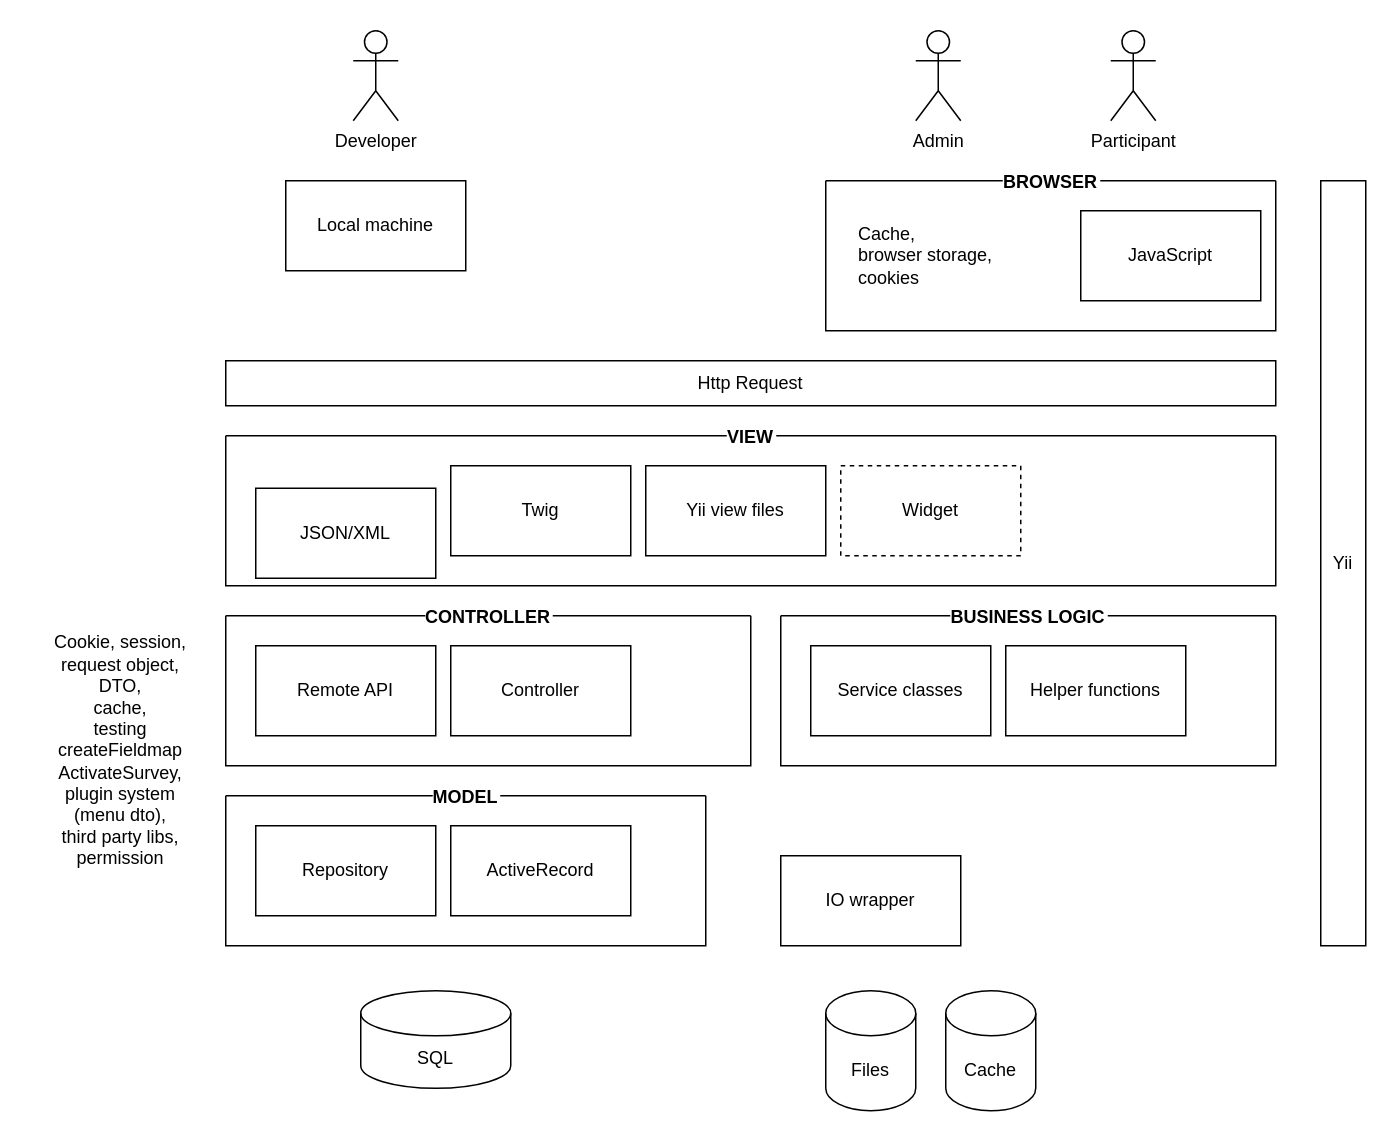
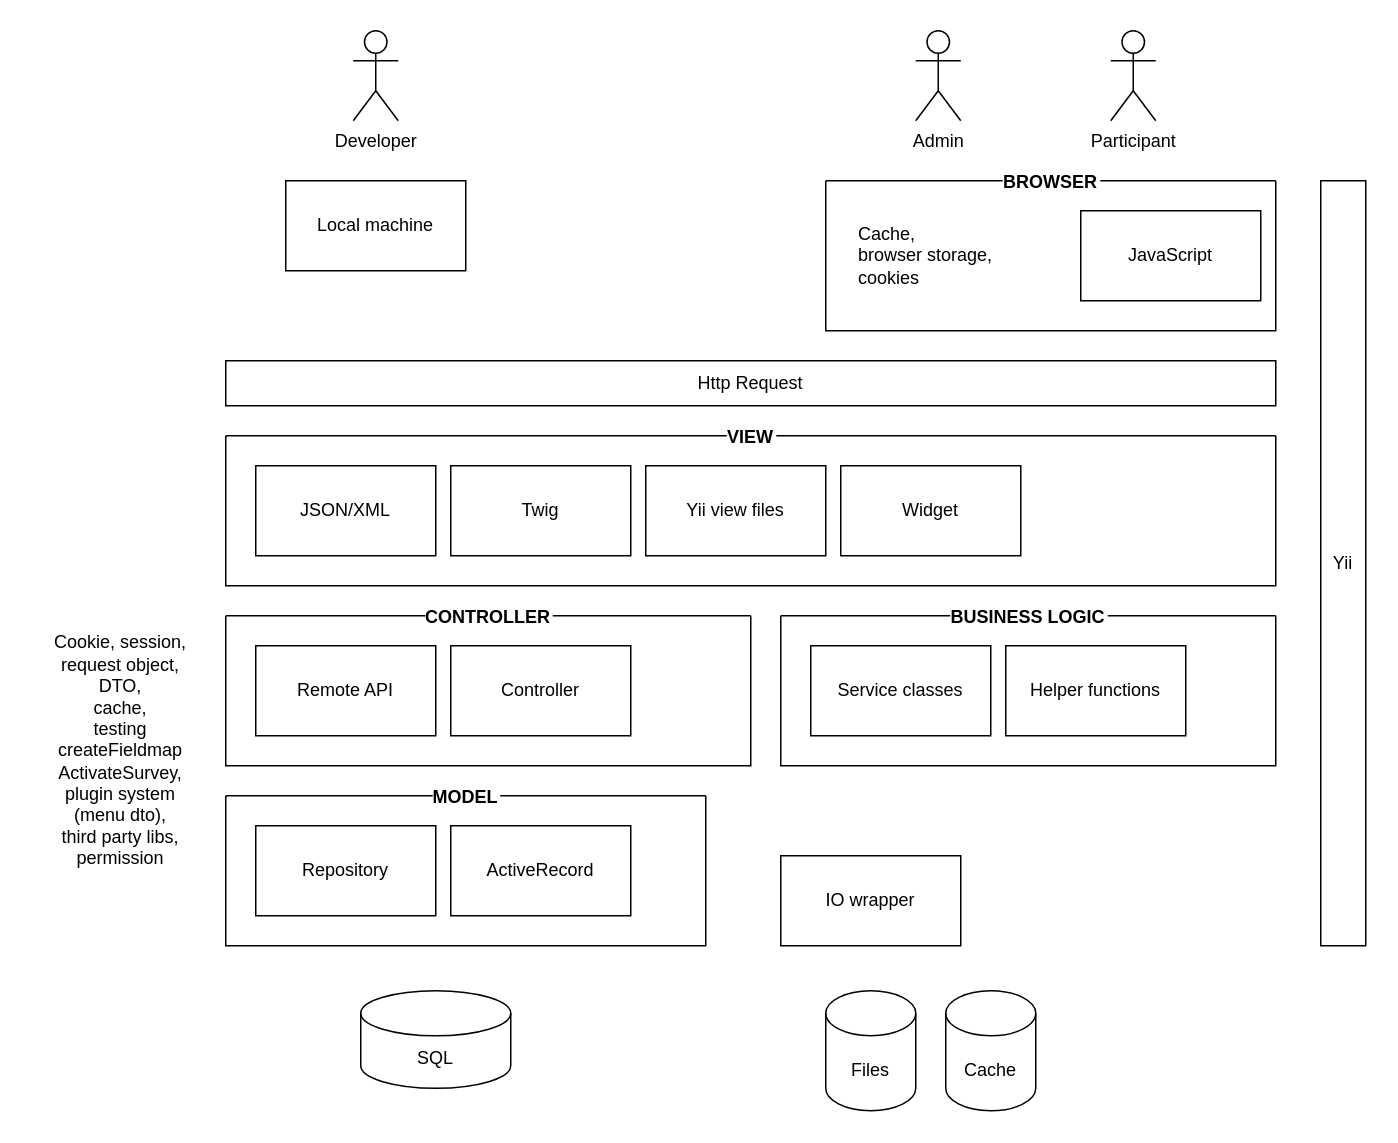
- <mxCell id="12" value="Widget" style="rounded=0;whiteSpace=wrap;html=1;dashed=1;" parent="10" vertex="1"><mxGeometry x="410" y="20" width="120" height="60" as="geometry" /></mxCell>
+ <mxCell id="12" value="Widget" style="rounded=0;whiteSpace=wrap;html=1;" parent="10" vertex="1"><mxGeometry x="410" y="20" width="120" height="60" as="geometry" /></mxCell>
- <mxCell id="11" value="JSON/XML" style="rounded=0;whiteSpace=wrap;html=1;" parent="10" vertex="1"><mxGeometry x="20" y="35" width="120" height="60" as="geometry" /></mxCell>
+ <mxCell id="11" value="JSON/XML" style="rounded=0;whiteSpace=wrap;html=1;" parent="10" vertex="1"><mxGeometry x="20" y="20" width="120" height="60" as="geometry" /></mxCell>
